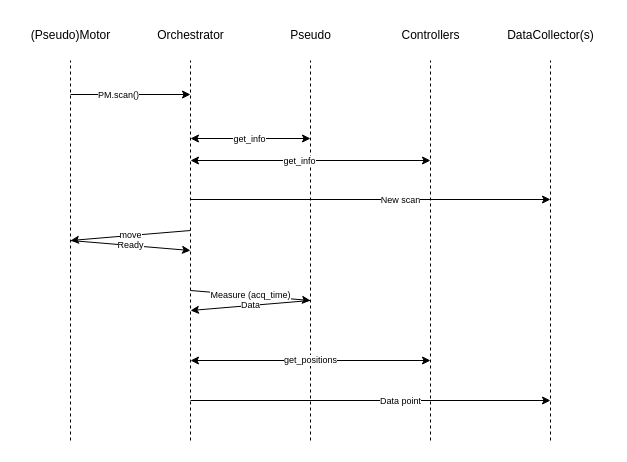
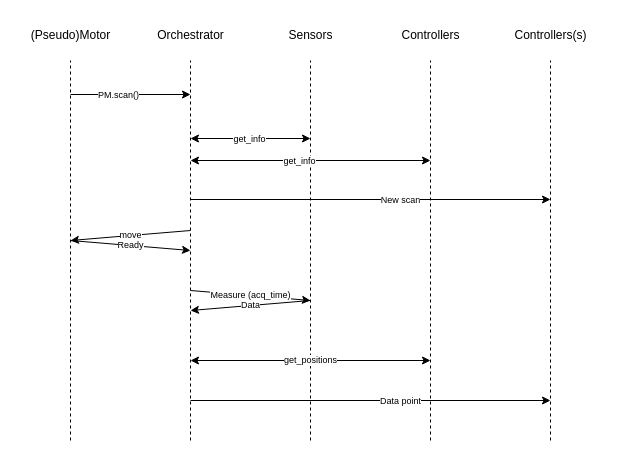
- <mxCell id="8" value="Pseudo" style="text;html=1;align=center;verticalAlign=middle;resizable=0;points=[];autosize=1;strokeColor=none;fillColor=none;" vertex="1" parent="1"><mxGeometry x="275" y="20" width="70" height="30" as="geometry" /></mxCell>
+ <mxCell id="8" value="Sensors" style="text;html=1;align=center;verticalAlign=middle;resizable=0;points=[];autosize=1;strokeColor=none;fillColor=none;" vertex="1" parent="1"><mxGeometry x="275" y="20" width="70" height="30" as="geometry" /></mxCell>
- <mxCell id="10" value="&lt;div&gt;DataCollector(s)&lt;/div&gt;" style="text;html=1;align=center;verticalAlign=middle;resizable=0;points=[];autosize=1;strokeColor=none;fillColor=none;" vertex="1" parent="1"><mxGeometry x="495" y="20" width="110" height="30" as="geometry" /></mxCell>
+ <mxCell id="10" value="&lt;div&gt;Controllers(s)&lt;/div&gt;" style="text;html=1;align=center;verticalAlign=middle;resizable=0;points=[];autosize=1;strokeColor=none;fillColor=none;" vertex="1" parent="1"><mxGeometry x="495" y="20" width="110" height="30" as="geometry" /></mxCell>
